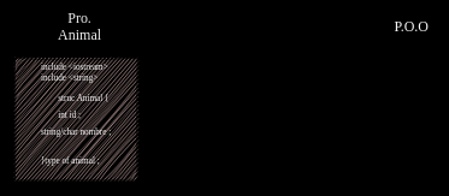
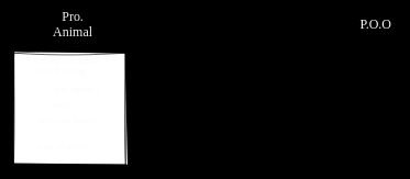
- <mxCell id="4" value="&lt;div style=&quot;text-align: left;&quot;&gt;&lt;span style=&quot;font-size: 12px; background-color: initial;&quot;&gt;include &amp;lt;iostream&amp;gt;&lt;/span&gt;&lt;/div&gt;&lt;font style=&quot;&quot;&gt;&lt;div style=&quot;font-size: 12px; text-align: left;&quot;&gt;&lt;span style=&quot;background-color: initial;&quot;&gt;include &amp;lt;string&amp;gt;&lt;/span&gt;&lt;/div&gt;&lt;div style=&quot;font-size: 12px; text-align: left;&quot;&gt;&lt;span style=&quot;background-color: initial;&quot;&gt;&lt;br&gt;&lt;/span&gt;&lt;/div&gt;&lt;span style=&quot;font-size: 12px; white-space: pre;&quot;&gt;&lt;div style=&quot;text-align: left;&quot;&gt;&lt;span style=&quot;background-color: initial;&quot;&gt;&#09;&lt;/span&gt;&lt;span style=&quot;background-color: initial; white-space: normal;&quot;&gt;struc Animal {&lt;/span&gt;&lt;/div&gt;&lt;/span&gt;&lt;div style=&quot;text-align: left;&quot;&gt;&lt;span style=&quot;font-size: 12px;&quot;&gt;&lt;span style=&quot;white-space: pre;&quot;&gt;&#09;&lt;/span&gt;int id ;&amp;nbsp;&lt;br&gt;&lt;/span&gt;&lt;/div&gt;&lt;div style=&quot;text-align: left;&quot;&gt;&lt;span style=&quot;font-size: 12px;&quot;&gt;string/char nombre ;&lt;/span&gt;&lt;/div&gt;&lt;div style=&quot;text-align: left;&quot;&gt;&lt;span style=&quot;font-size: 12px;&quot;&gt;&lt;br&gt;&lt;/span&gt;&lt;/div&gt;&lt;span style=&quot;font-size: 12px;&quot;&gt;&lt;div style=&quot;text-align: left;&quot;&gt;&lt;span style=&quot;background-color: initial;&quot;&gt;}type of animal ;&amp;nbsp;&lt;/span&gt;&lt;/div&gt;&lt;/span&gt;&lt;div style=&quot;text-align: left;&quot;&gt;&lt;br&gt;&lt;/div&gt;&lt;/font&gt;" style="whiteSpace=wrap;html=1;aspect=fixed;sketch=1;hachureGap=4;jiggle=2;curveFitting=1;fontFamily=Architects Daughter;fontSource=https%3A%2F%2Ffonts.googleapis.com%2Fcss%3Ffamily%3DArchitects%2BDaughter;fontSize=20;fontColor=#FAFAFA;fillColor=#f8cecc;" vertex="1" parent="1"><mxGeometry x="20" y="80" width="170" height="170" as="geometry" /></mxCell>
+ <mxCell id="4" value="&lt;div style=&quot;text-align: left;&quot;&gt;&lt;span style=&quot;font-size: 12px; background-color: initial;&quot;&gt;include &amp;lt;iostream&amp;gt;&lt;/span&gt;&lt;/div&gt;&lt;font style=&quot;&quot;&gt;&lt;div style=&quot;font-size: 12px; text-align: left;&quot;&gt;&lt;span style=&quot;background-color: initial;&quot;&gt;include &amp;lt;string&amp;gt;&lt;/span&gt;&lt;/div&gt;&lt;div style=&quot;font-size: 12px; text-align: left;&quot;&gt;&lt;span style=&quot;background-color: initial;&quot;&gt;&lt;br&gt;&lt;/span&gt;&lt;/div&gt;&lt;span style=&quot;font-size: 12px; white-space: pre;&quot;&gt;&lt;div style=&quot;text-align: left;&quot;&gt;&lt;span style=&quot;background-color: initial;&quot;&gt;&#09;&lt;/span&gt;&lt;span style=&quot;background-color: initial; white-space: normal;&quot;&gt;struc Animal {&lt;/span&gt;&lt;/div&gt;&lt;/span&gt;&lt;div style=&quot;text-align: left;&quot;&gt;&lt;span style=&quot;font-size: 12px;&quot;&gt;&lt;span style=&quot;white-space: pre;&quot;&gt;&#09;&lt;/span&gt;int id ;&amp;nbsp;&lt;br&gt;&lt;/span&gt;&lt;/div&gt;&lt;div style=&quot;text-align: left;&quot;&gt;&lt;span style=&quot;font-size: 12px;&quot;&gt;string/char nombre ;&lt;/span&gt;&lt;/div&gt;&lt;div style=&quot;text-align: left;&quot;&gt;&lt;span style=&quot;font-size: 12px;&quot;&gt;&lt;br&gt;&lt;/span&gt;&lt;/div&gt;&lt;span style=&quot;font-size: 12px;&quot;&gt;&lt;div style=&quot;text-align: left;&quot;&gt;&lt;span style=&quot;background-color: initial;&quot;&gt;}type of animal ;&amp;nbsp;&lt;/span&gt;&lt;/div&gt;&lt;/span&gt;&lt;div style=&quot;text-align: left;&quot;&gt;&lt;br&gt;&lt;/div&gt;&lt;/font&gt;" style="whiteSpace=wrap;html=1;aspect=fixed;sketch=1;hachureGap=4;jiggle=2;curveFitting=1;fontFamily=Architects Daughter;fontSource=https%3A%2F%2Ffonts.googleapis.com%2Fcss%3Ffamily%3DArchitects%2BDaughter;fontSize=20;fontColor=#FAFAFA;" vertex="1" parent="1"><mxGeometry x="20" y="80" width="170" height="170" as="geometry" /></mxCell>
